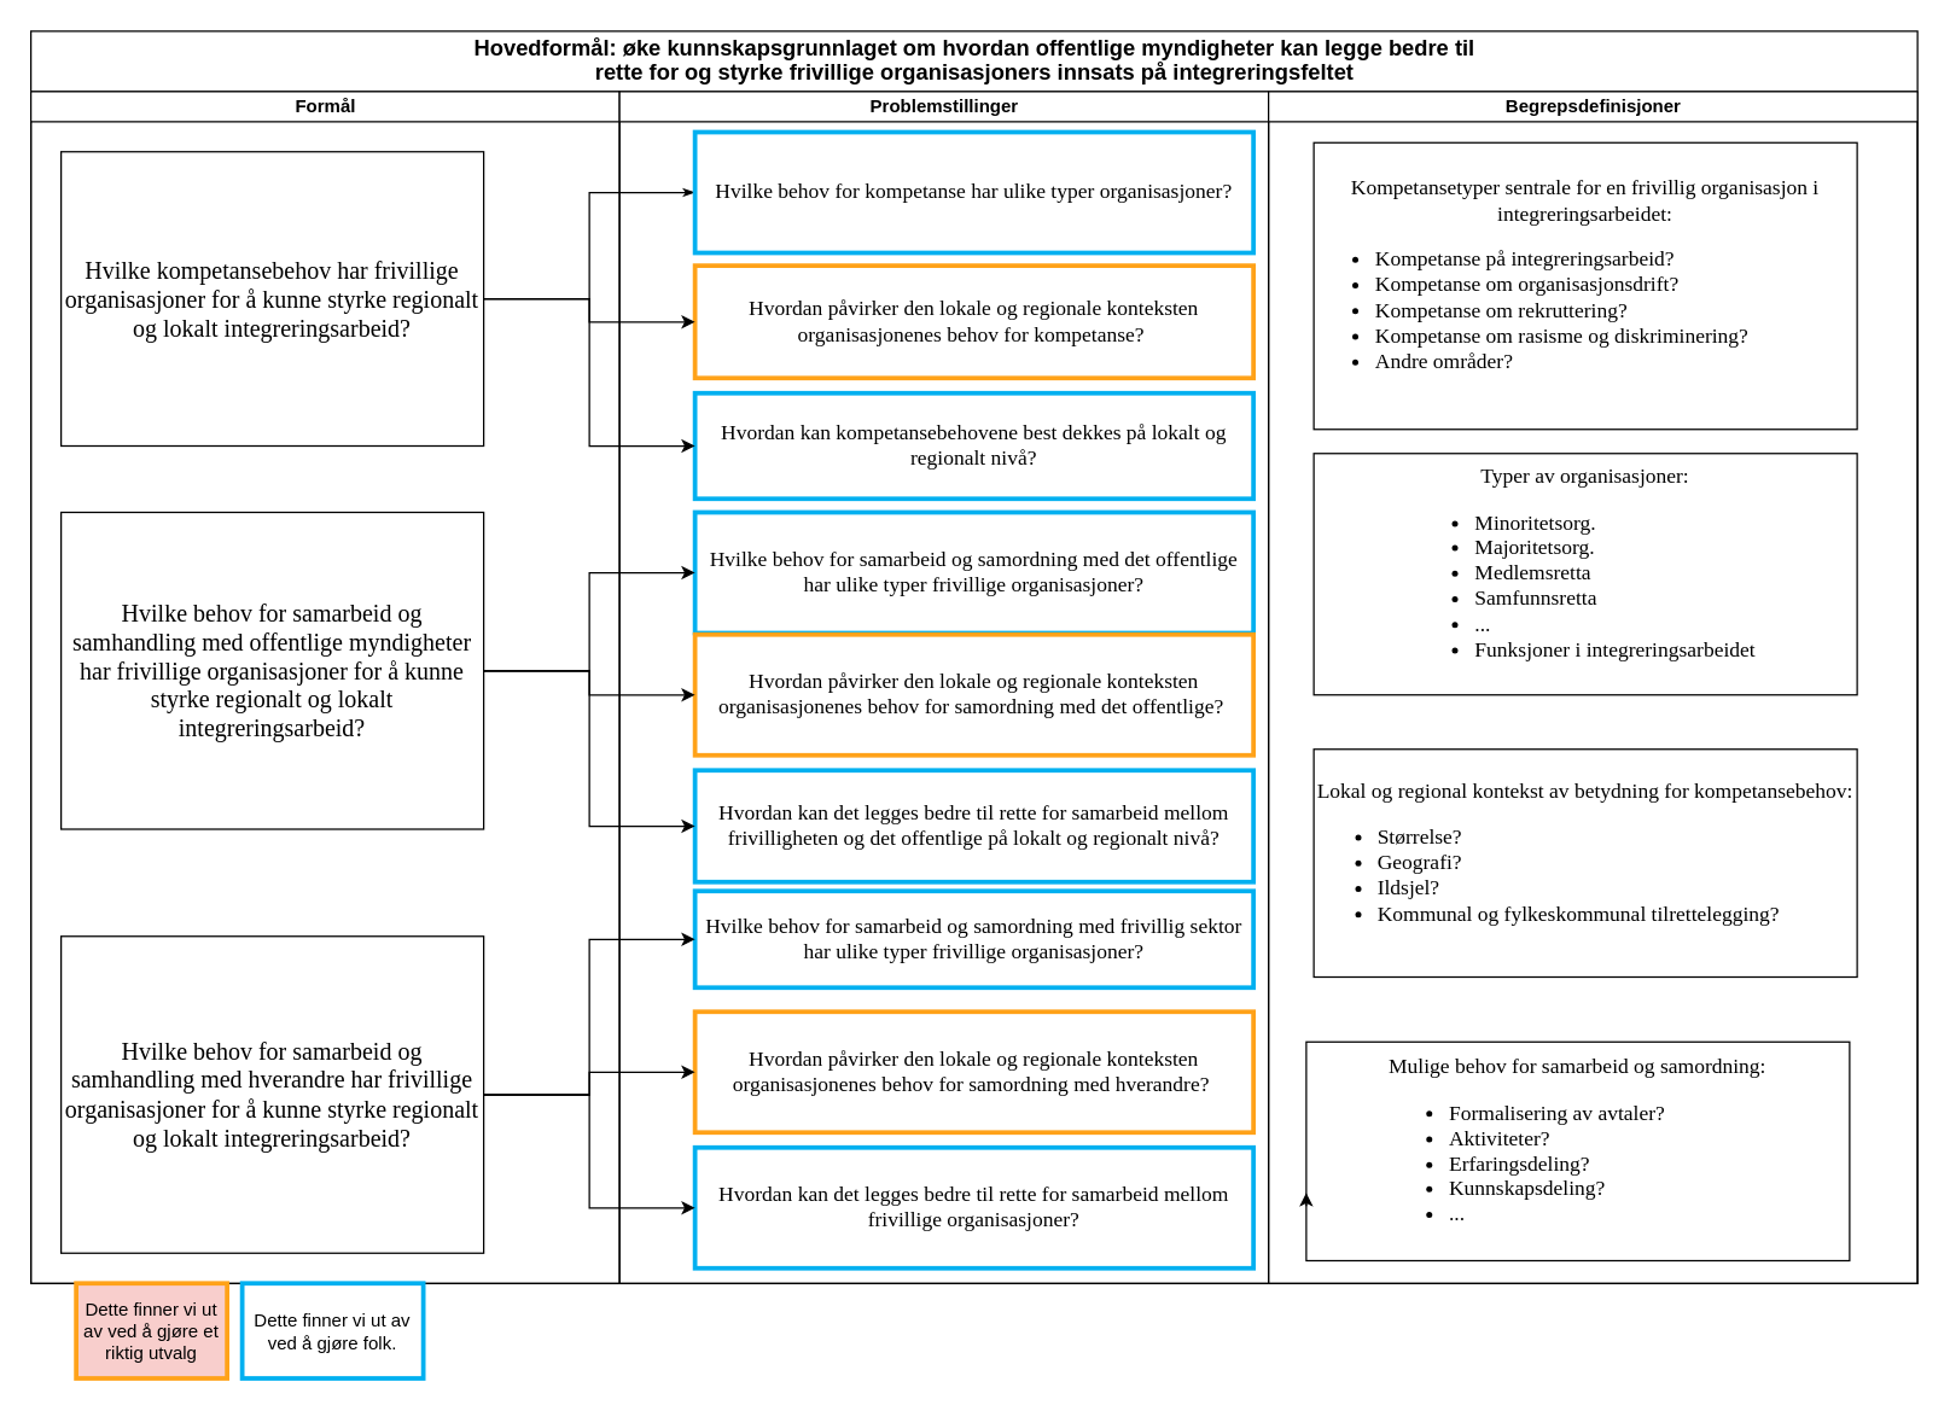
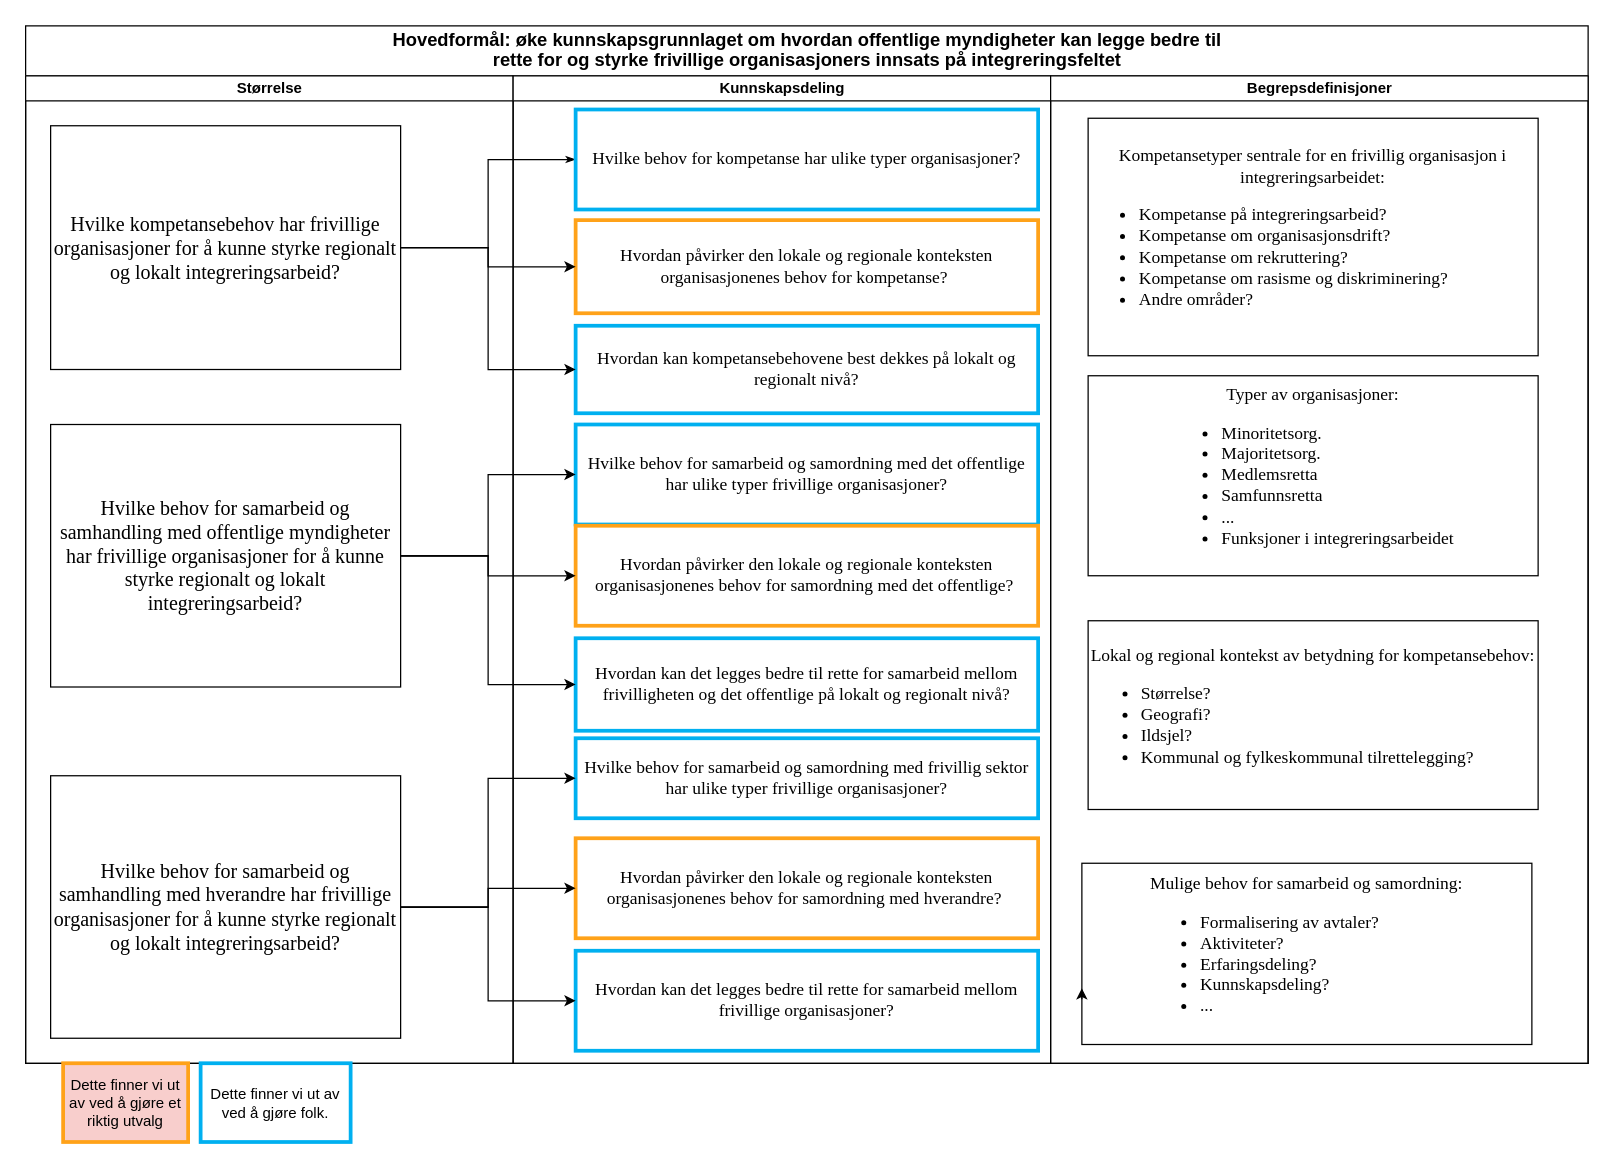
- <mxCell id="3" value="Formål" style="swimlane;html=1;startSize=20;rounded=0;" parent="2" vertex="1"><mxGeometry y="40" width="390" height="790" as="geometry" /></mxCell>
+ <mxCell id="3" value="Størrelse" style="swimlane;html=1;startSize=20;rounded=0;" parent="2" vertex="1"><mxGeometry y="40" width="390" height="790" as="geometry" /></mxCell>
- <mxCell id="8" value="Problemstillinger" style="swimlane;html=1;startSize=20;rounded=0;" parent="2" vertex="1"><mxGeometry x="390" y="40" width="430" height="790" as="geometry" /></mxCell>
+ <mxCell id="8" value="Kunnskapsdeling" style="swimlane;html=1;startSize=20;rounded=0;" parent="2" vertex="1"><mxGeometry x="390" y="40" width="430" height="790" as="geometry" /></mxCell>
